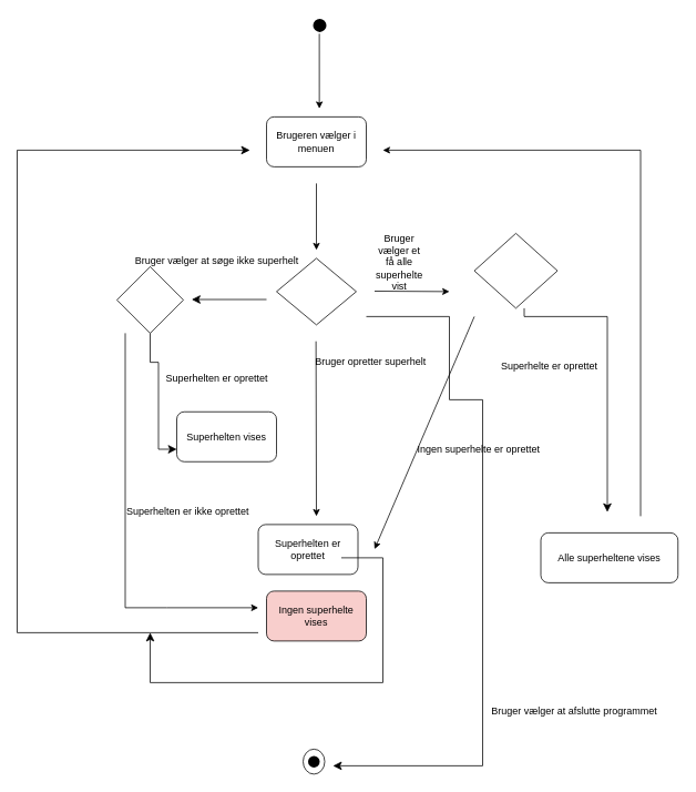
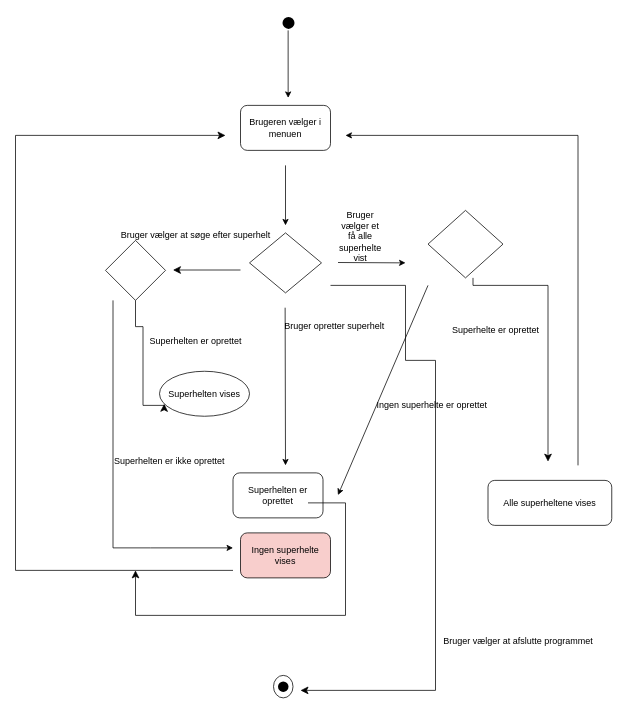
- <mxCell id="22" value="Bruger vælger at søge ikke superhelt" style="text;html=1;align=center;verticalAlign=middle;resizable=0;points=[];autosize=1;strokeColor=none;fillColor=none;" vertex="1" parent="1"><mxGeometry x="150" y="298" width="220" height="30" as="geometry" /></mxCell>
+ <mxCell id="22" value="Bruger vælger at søge efter superhelt" style="text;html=1;align=center;verticalAlign=middle;resizable=0;points=[];autosize=1;strokeColor=none;fillColor=none;" vertex="1" parent="1"><mxGeometry x="150" y="298" width="220" height="30" as="geometry" /></mxCell>
- <mxCell id="26" value="Superhelten vises" style="rounded=1;whiteSpace=wrap;html=1;" vertex="1" parent="1"><mxGeometry x="212" y="494.5" width="120" height="60" as="geometry" /></mxCell>
+ <mxCell id="26" value="Superhelten vises" style="ellipse;whiteSpace=wrap;html=1;" vertex="1" parent="1"><mxGeometry x="212" y="494.5" width="120" height="60" as="geometry" /></mxCell>
